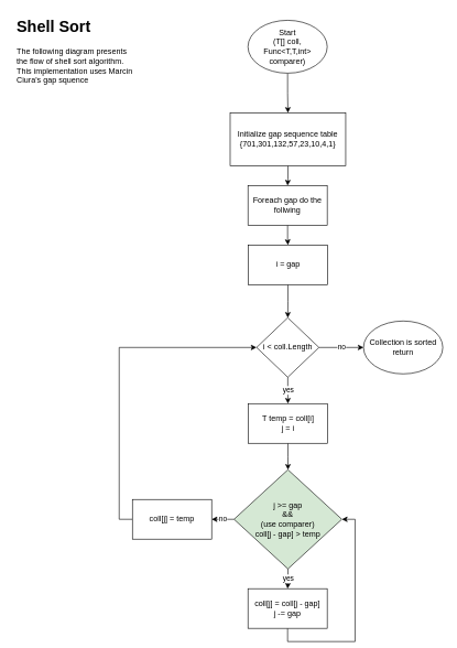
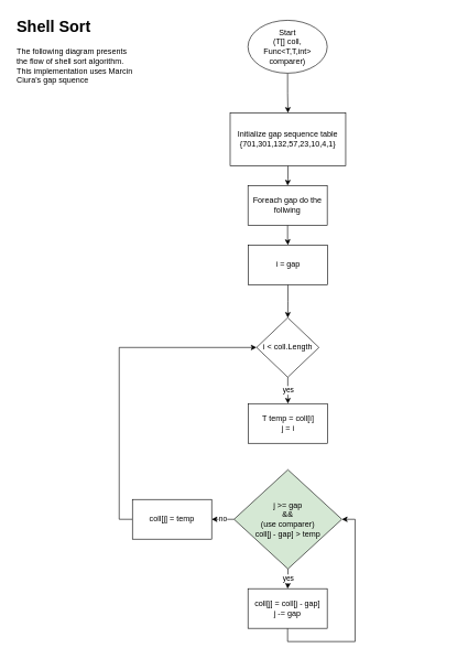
- <mxCell id="12" value="no" style="edgeStyle=orthogonalEdgeStyle;rounded=0;orthogonalLoop=1;jettySize=auto;html=1;" edge="1" parent="1" source="13" target="23"><mxGeometry relative="1" as="geometry" /></mxCell>
- <mxCell id="23" value="&lt;div&gt;Collection is sorted&lt;/div&gt;&lt;div&gt;return&lt;br&gt;&lt;/div&gt;" style="ellipse;whiteSpace=wrap;html=1;" vertex="1" parent="1"><mxGeometry x="550" y="485" width="120" height="80" as="geometry" /></mxCell>
- <mxCell id="14" value="" style="edgeStyle=orthogonalEdgeStyle;rounded=0;orthogonalLoop=1;jettySize=auto;html=1;" edge="1" parent="1" source="15" target="18"><mxGeometry relative="1" as="geometry" /></mxCell>
